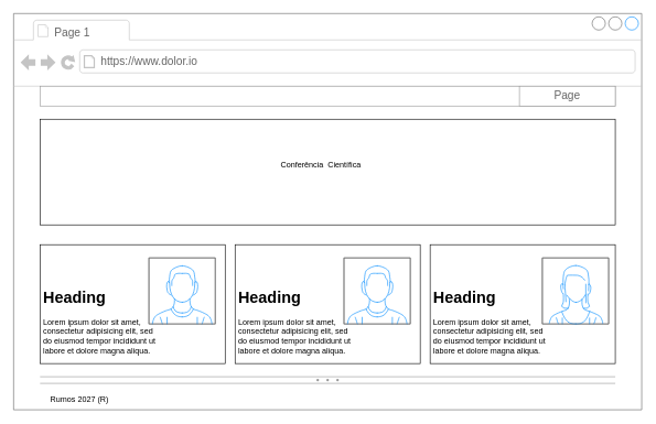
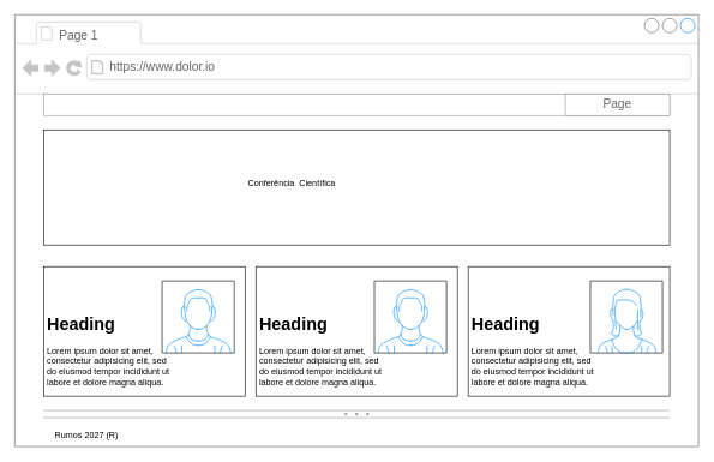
- <mxCell id="6" value="Conferência&amp;nbsp; Científica" style="text;html=1;align=center;verticalAlign=middle;whiteSpace=wrap;rounded=0;" parent="2" vertex="1"><mxGeometry x="140" y="160" width="650" height="140" as="geometry" /></mxCell>
+ <mxCell id="6" value="Conferência&amp;nbsp; Científica" style="text;html=1;align=center;verticalAlign=middle;whiteSpace=wrap;rounded=0;" parent="2" vertex="1"><mxGeometry x="60" y="165" width="650" height="140" as="geometry" /></mxCell>
